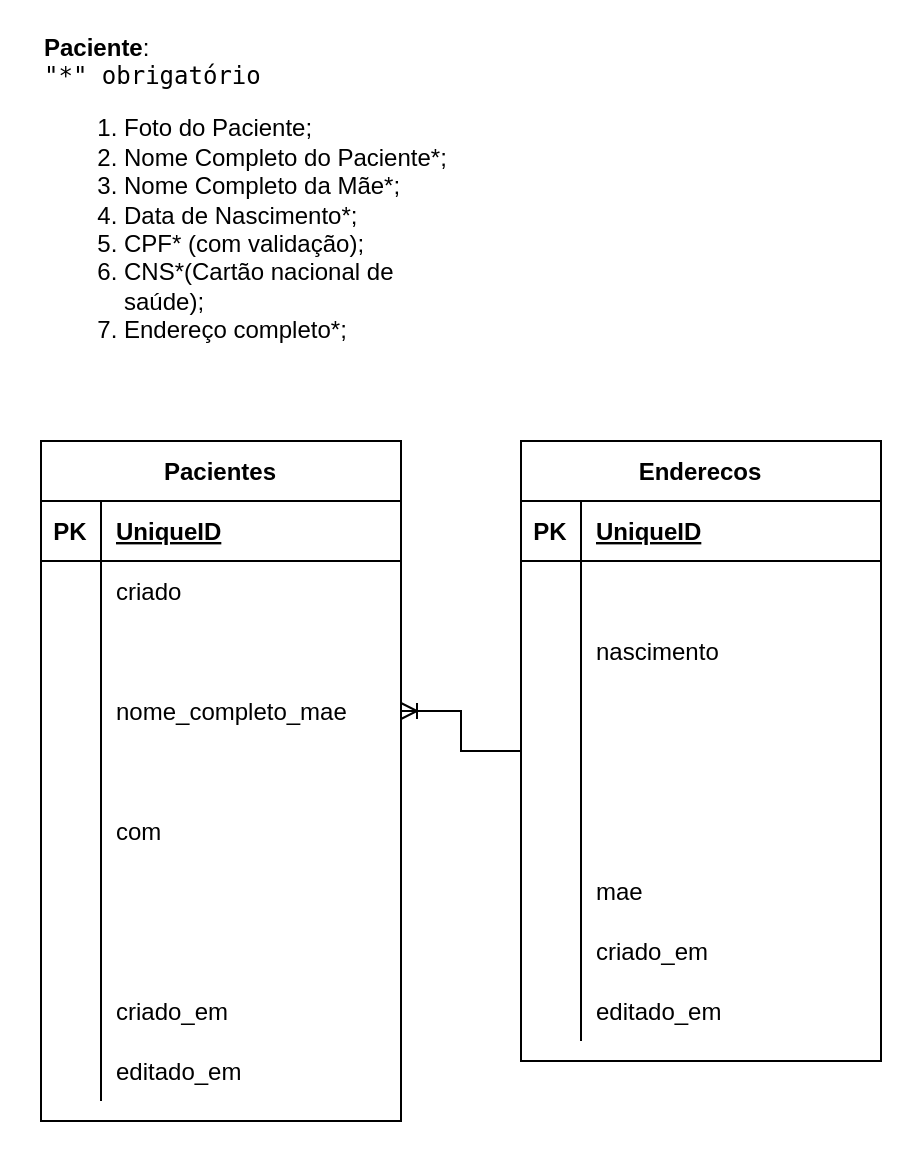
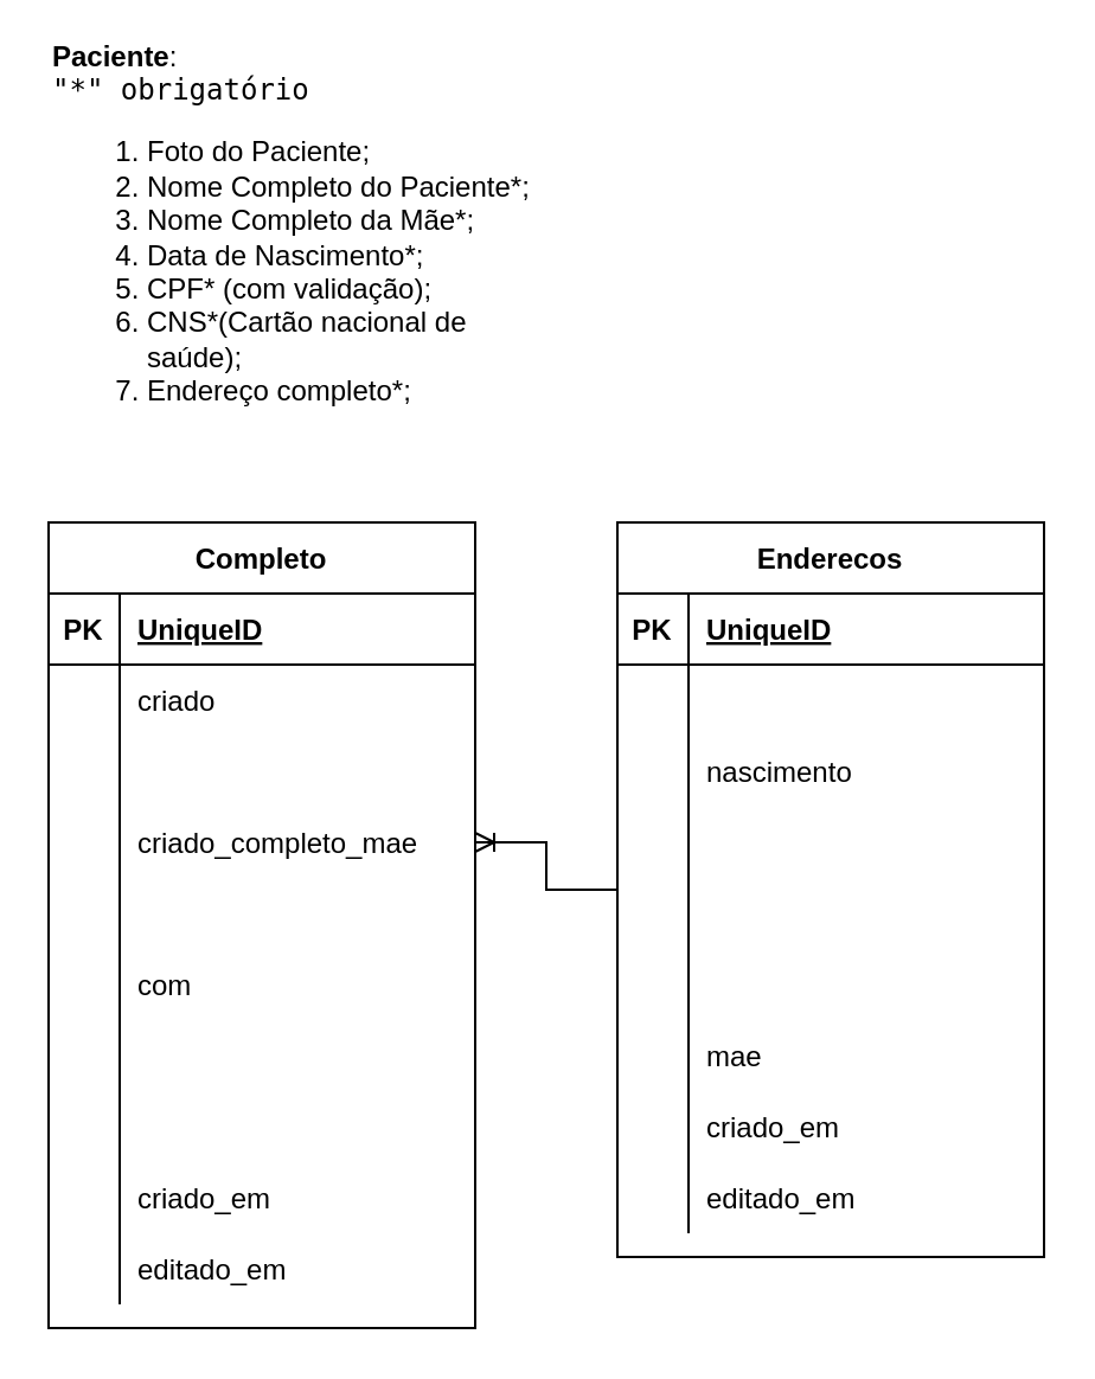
- <mxCell id="3" value="Pacientes" style="shape=table;startSize=30;container=1;collapsible=1;childLayout=tableLayout;fixedRows=1;rowLines=0;fontStyle=1;align=center;resizeLast=1;" vertex="1" parent="1"><mxGeometry x="20" y="220" width="180" height="340" as="geometry" /></mxCell>
+ <mxCell id="3" value="Completo" style="shape=table;startSize=30;container=1;collapsible=1;childLayout=tableLayout;fixedRows=1;rowLines=0;fontStyle=1;align=center;resizeLast=1;" vertex="1" parent="1"><mxGeometry x="20" y="220" width="180" height="340" as="geometry" /></mxCell>
- <mxCell id="14" value="nome_completo_mae" style="shape=partialRectangle;connectable=0;fillColor=none;top=0;left=0;bottom=0;right=0;align=left;spacingLeft=6;overflow=hidden;" vertex="1" parent="12"><mxGeometry x="30" width="150" height="30" as="geometry"><mxRectangle width="150" height="30" as="alternateBounds" /></mxGeometry></mxCell>
+ <mxCell id="14" value="criado_completo_mae" style="shape=partialRectangle;connectable=0;fillColor=none;top=0;left=0;bottom=0;right=0;align=left;spacingLeft=6;overflow=hidden;" vertex="1" parent="12"><mxGeometry x="30" width="150" height="30" as="geometry"><mxRectangle width="150" height="30" as="alternateBounds" /></mxGeometry></mxCell>
